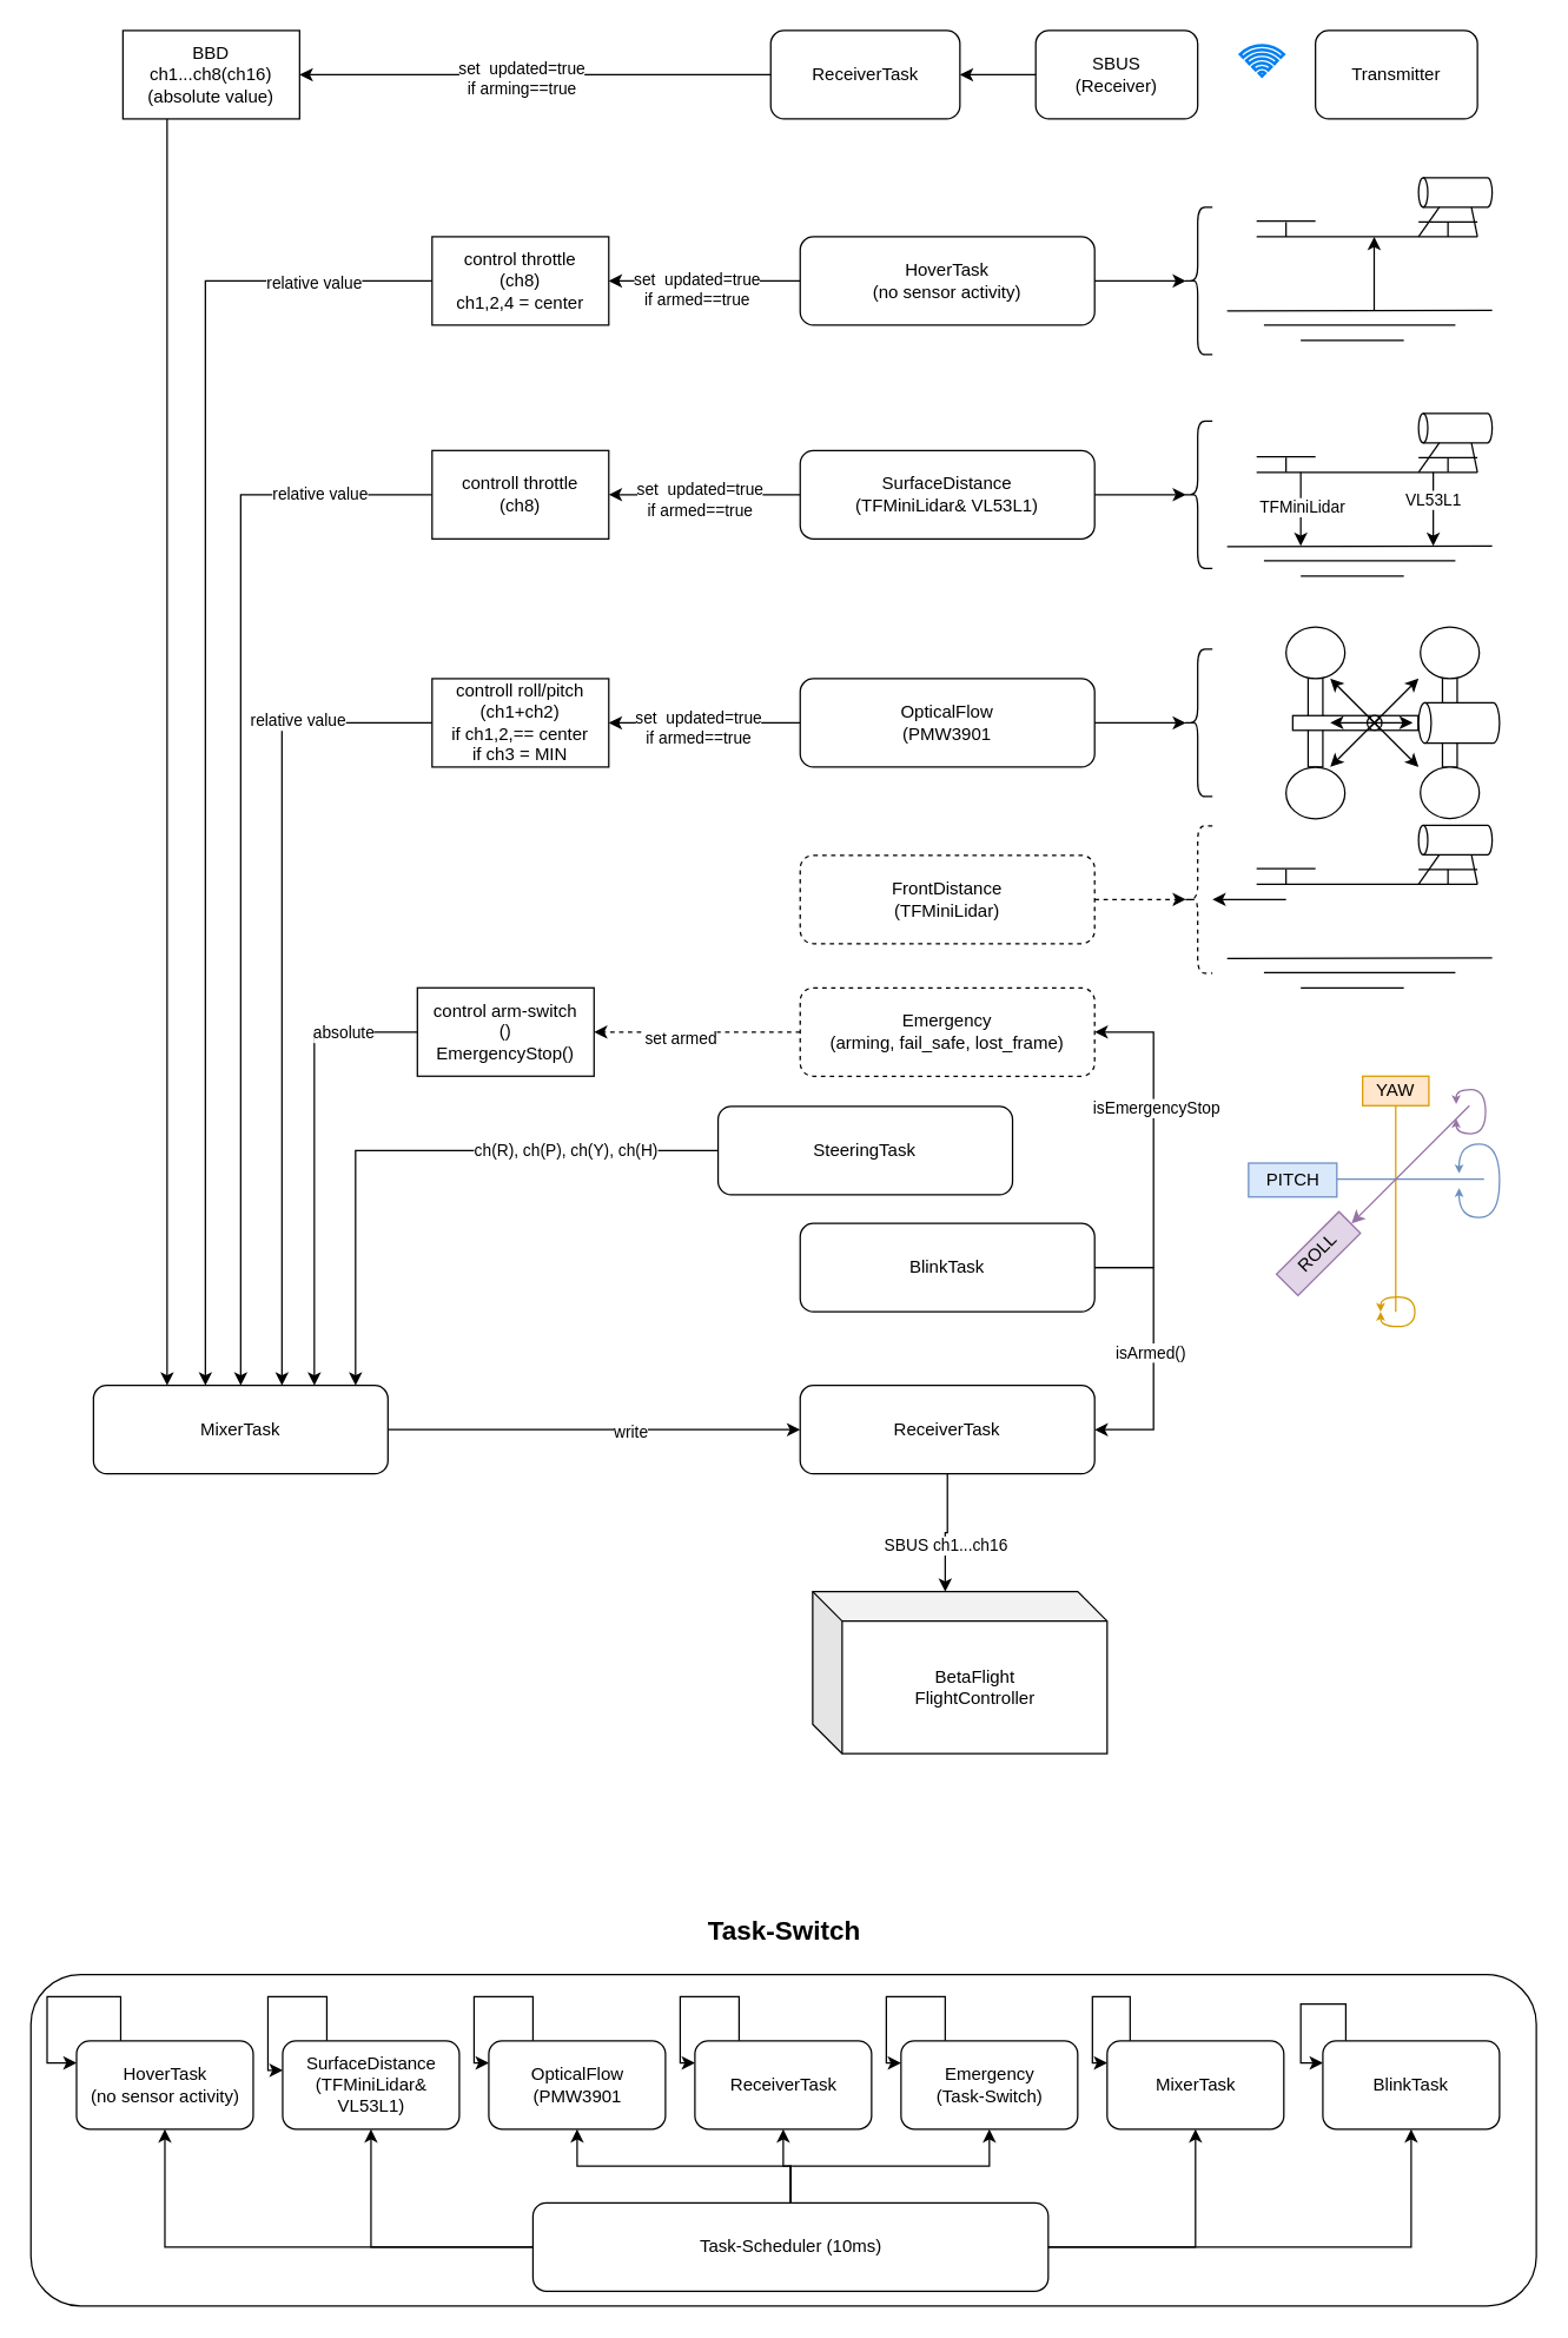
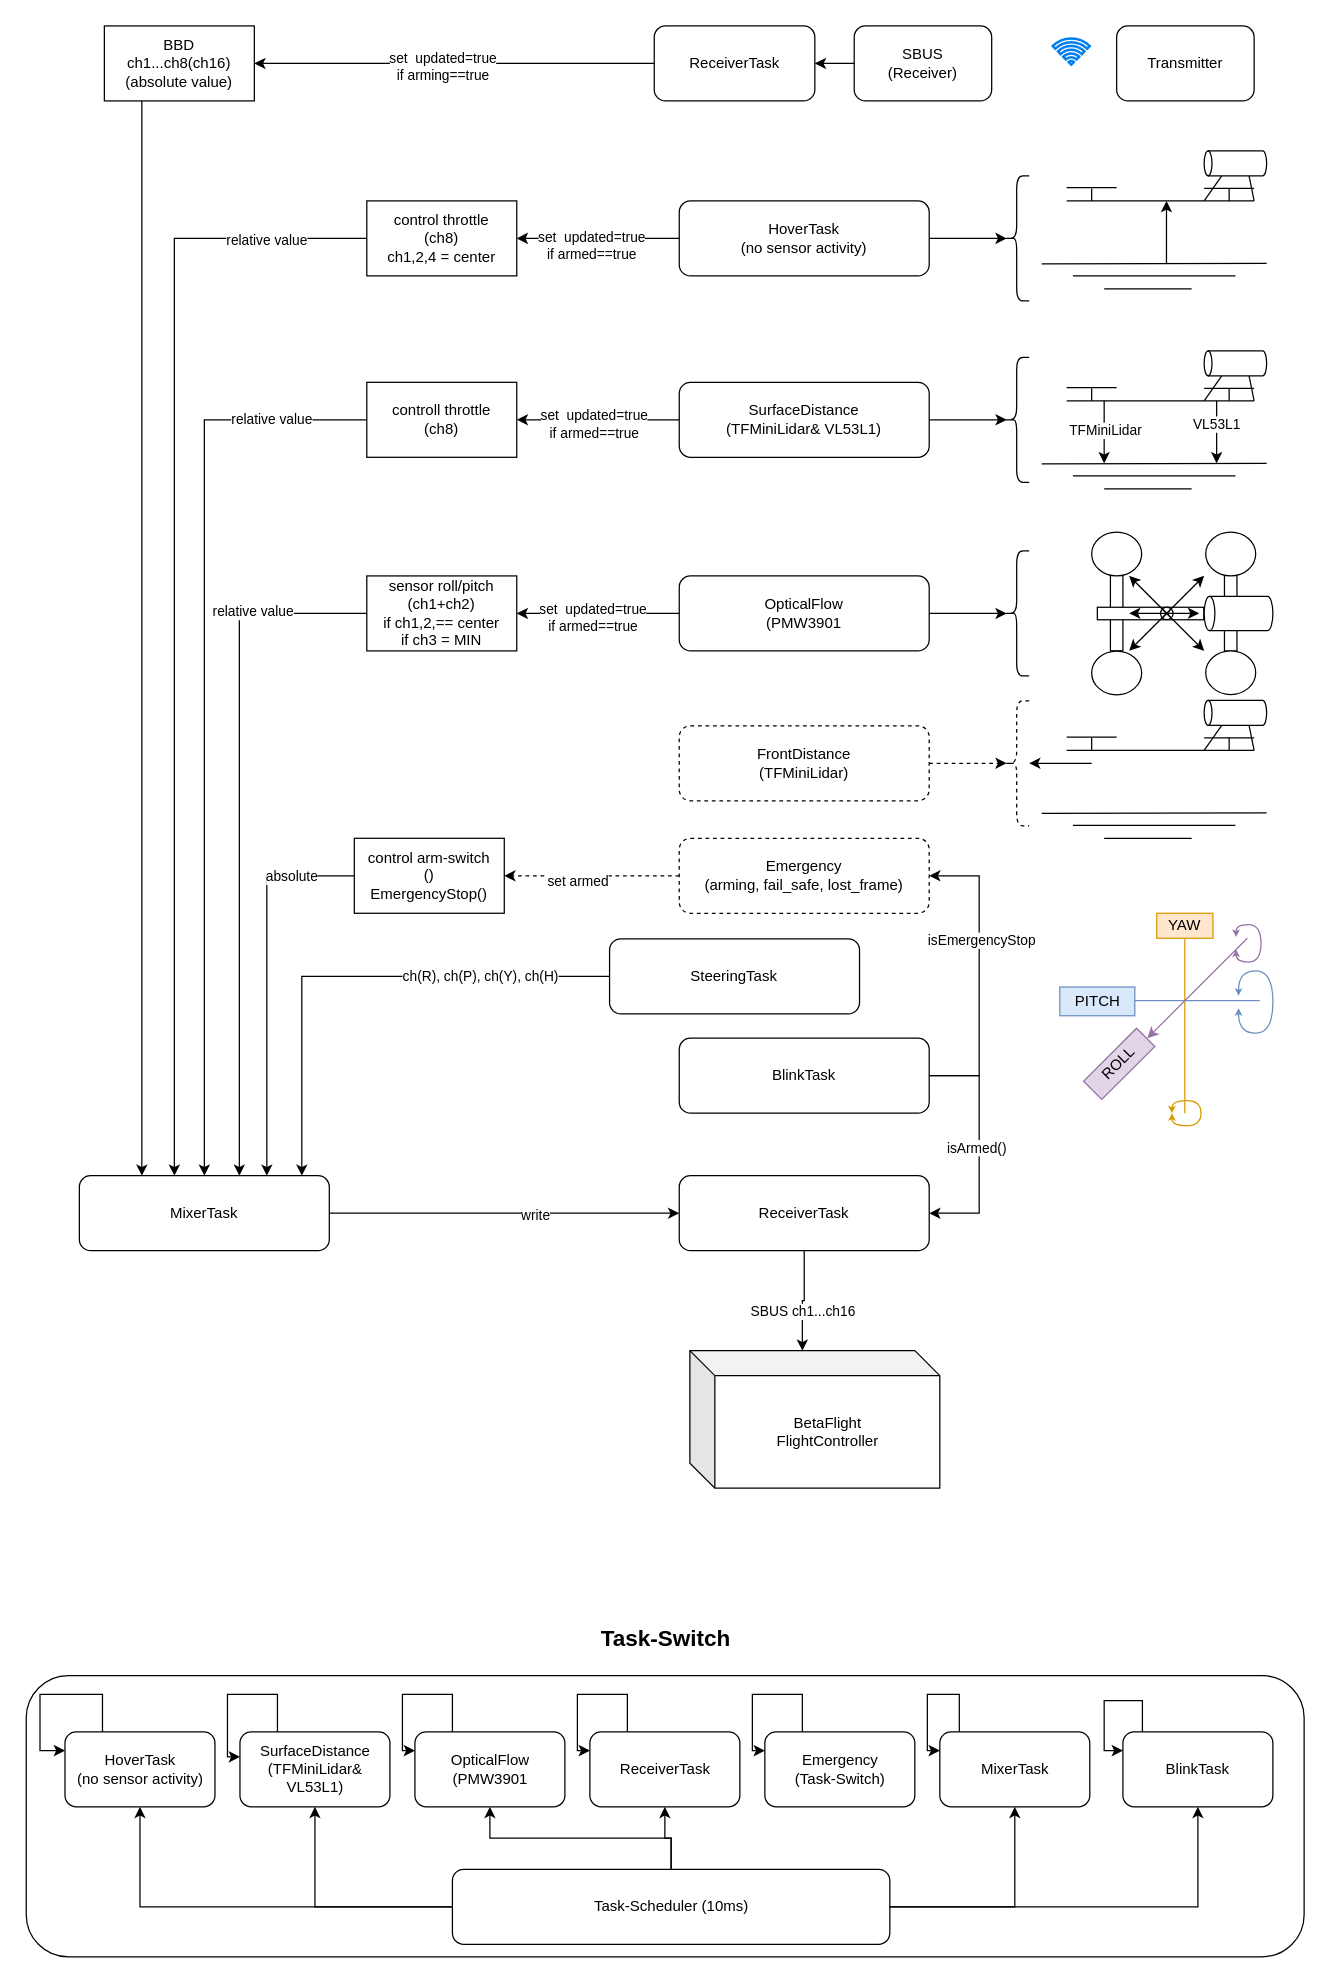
- <mxCell id="28" value="SBUS&lt;br&gt;(Receiver)" style="rounded=1;whiteSpace=wrap;html=1;" parent="1" vertex="1"><mxGeometry x="703" y="20" width="110" height="60" as="geometry" /></mxCell>
+ <mxCell id="28" value="SBUS&lt;br&gt;(Receiver)" style="rounded=1;whiteSpace=wrap;html=1;" parent="1" vertex="1"><mxGeometry x="683" y="20" width="110" height="60" as="geometry" /></mxCell>
- <mxCell id="80" value="controll roll/pitch&lt;br&gt;(ch1+ch2)&lt;br&gt;if ch1,2,== center&lt;br&gt;if ch3 = MIN" style="rounded=0;whiteSpace=wrap;html=1;" parent="1" vertex="1"><mxGeometry x="293" y="460.08" width="120" height="60" as="geometry" /></mxCell>
+ <mxCell id="80" value="sensor roll/pitch&lt;br&gt;(ch1+ch2)&lt;br&gt;if ch1,2,== center&lt;br&gt;if ch3 = MIN" style="rounded=0;whiteSpace=wrap;html=1;" parent="1" vertex="1"><mxGeometry x="293" y="460.08" width="120" height="60" as="geometry" /></mxCell>
- <mxCell id="106" style="edgeStyle=orthogonalEdgeStyle;rounded=0;orthogonalLoop=1;jettySize=auto;html=1;" parent="1" source="108" target="110" edge="1"><mxGeometry relative="1" as="geometry" /></mxCell>
